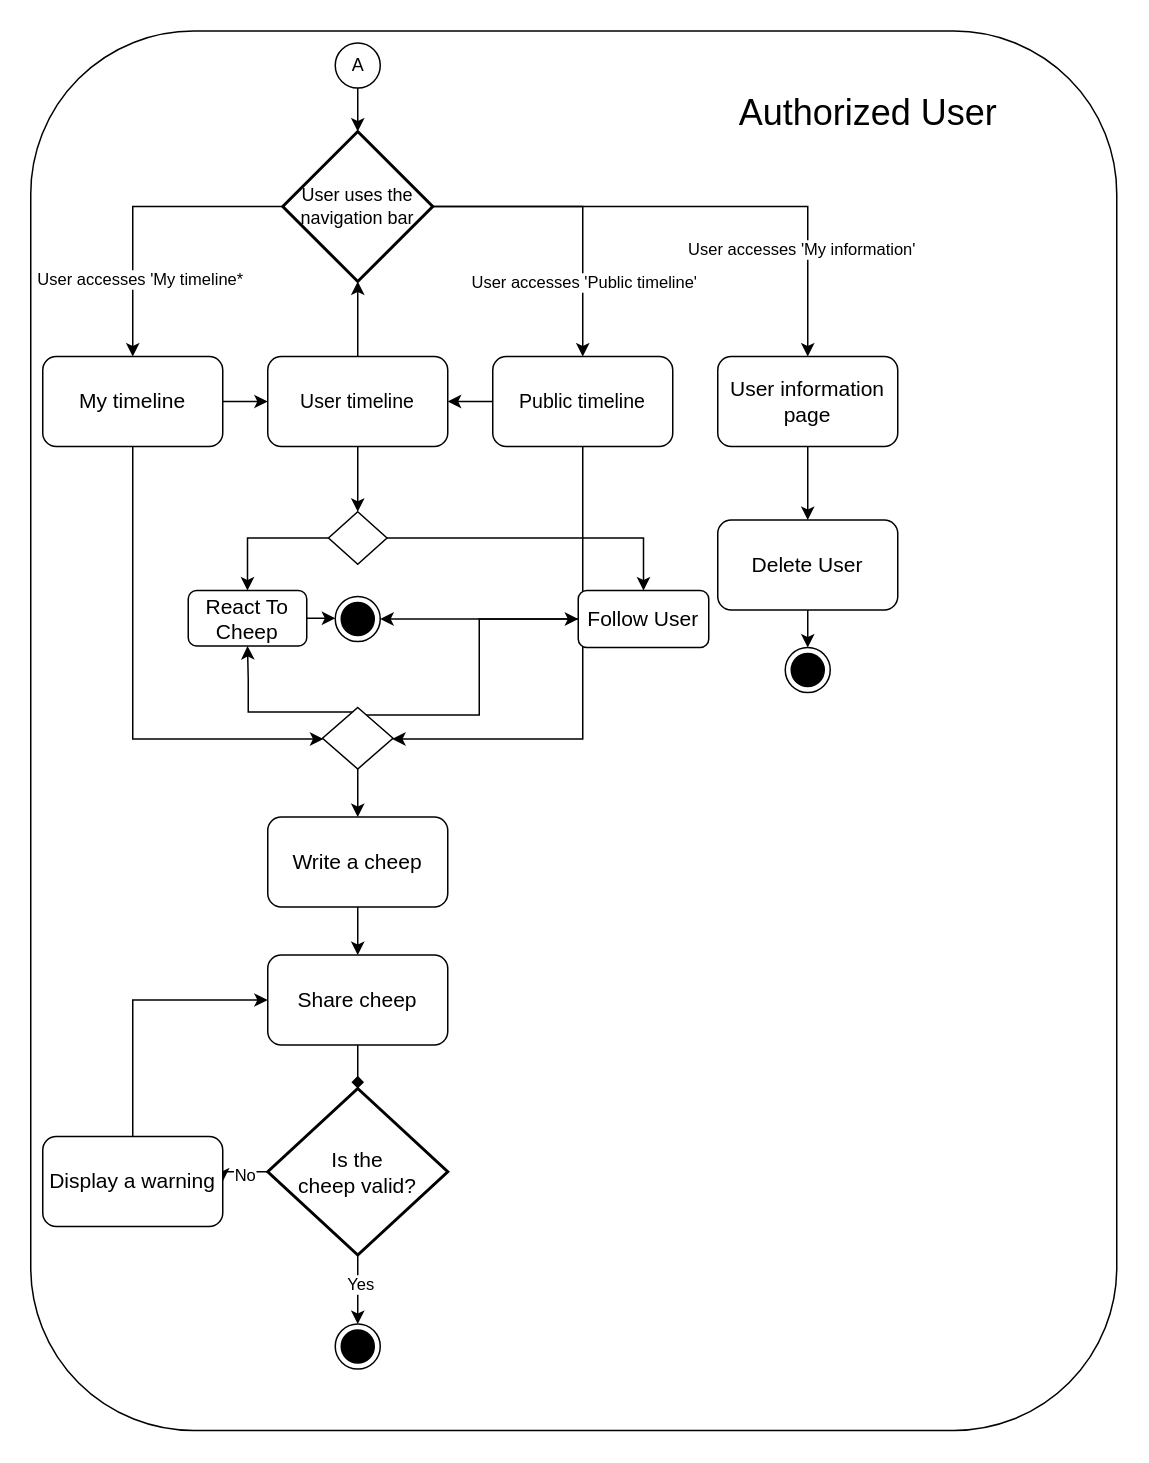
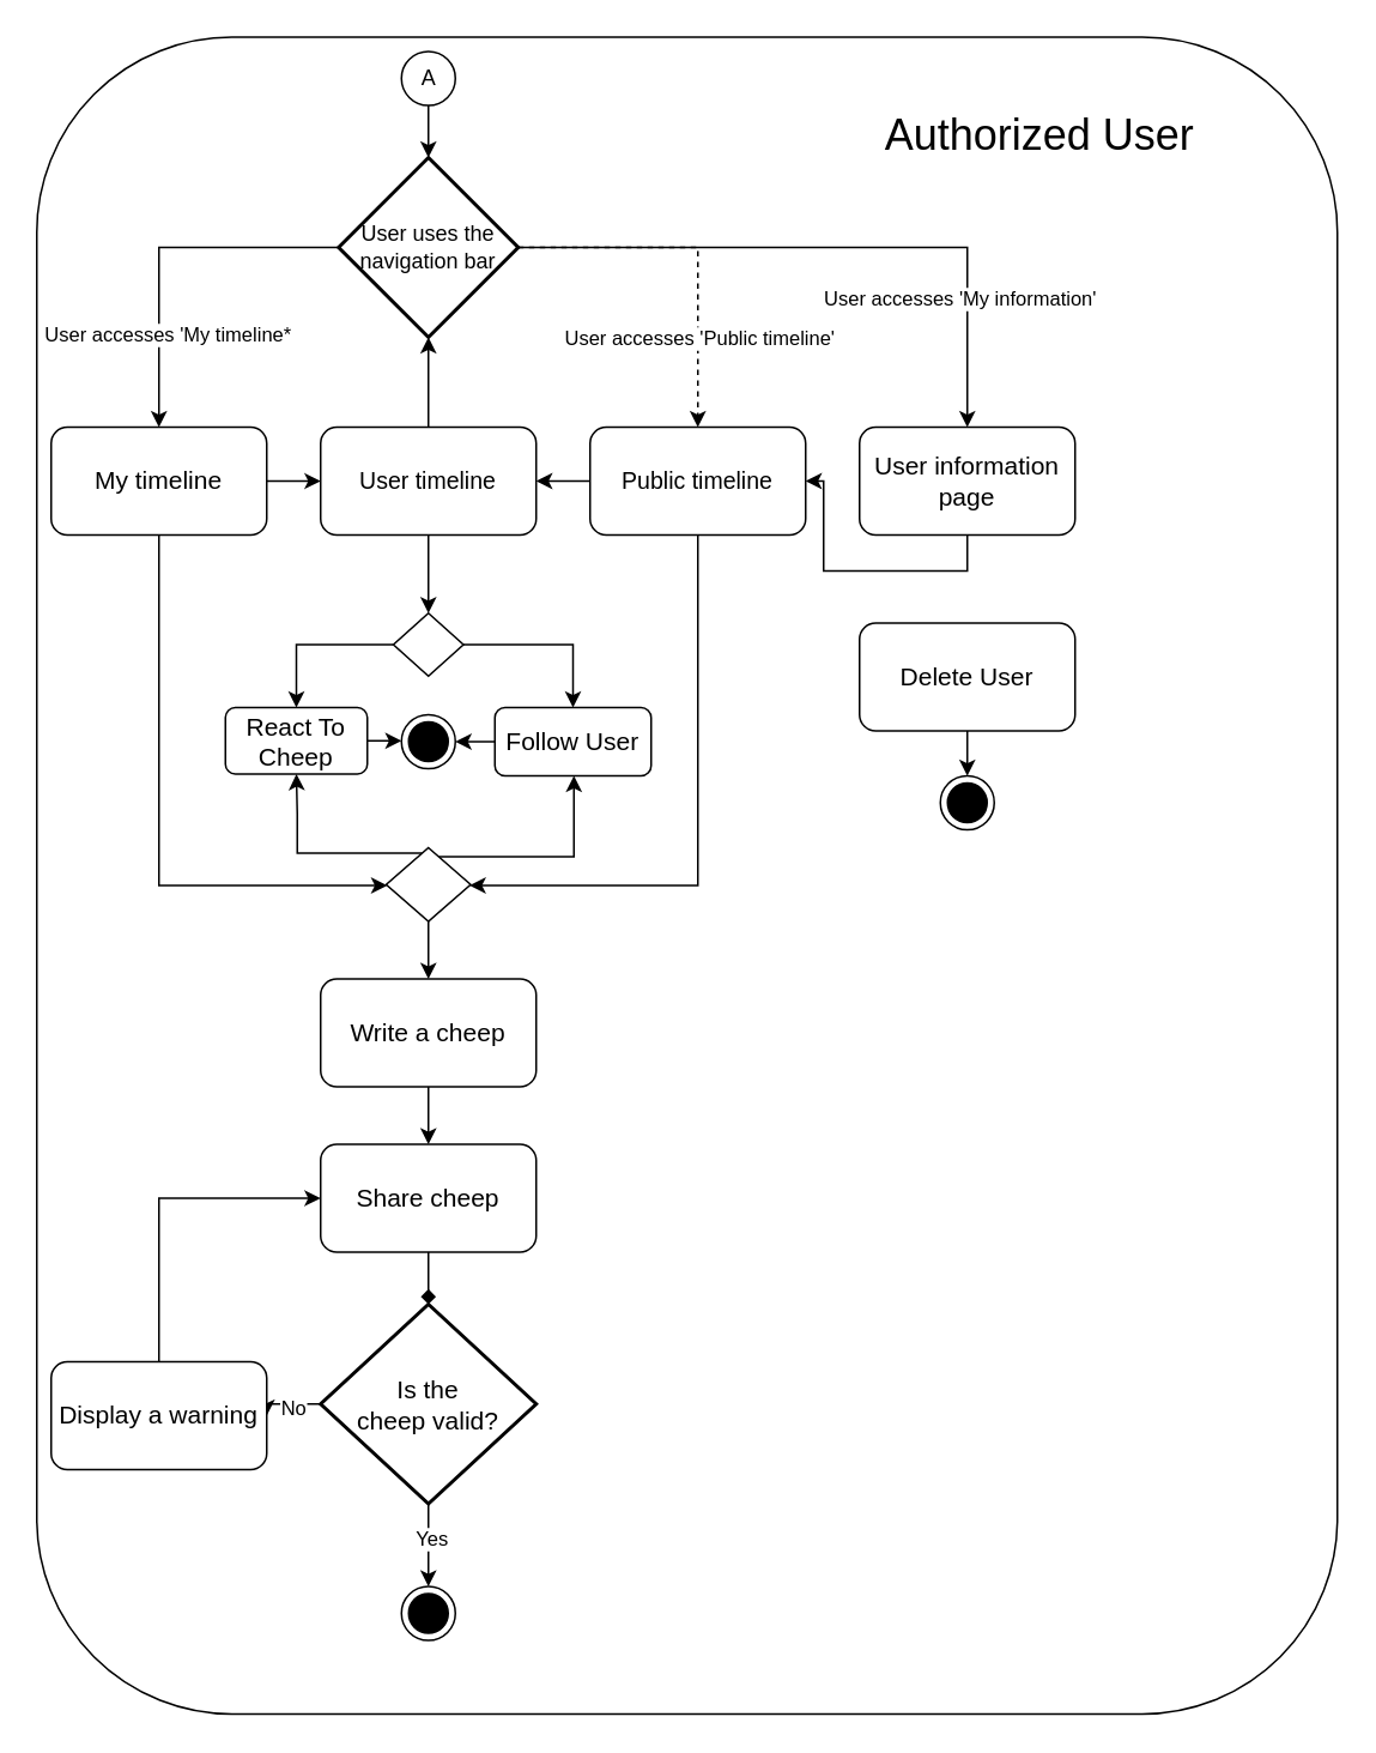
- <mxCell id="23" style="edgeStyle=orthogonalEdgeStyle;rounded=0;orthogonalLoop=1;jettySize=auto;html=1;exitX=1;exitY=0.5;exitDx=0;exitDy=0;exitPerimeter=0;entryX=0.5;entryY=0;entryDx=0;entryDy=0;" parent="1" source="27" target="31" edge="1"><mxGeometry relative="1" as="geometry" /></mxCell>
+ <mxCell id="23" style="edgeStyle=orthogonalEdgeStyle;rounded=0;orthogonalLoop=1;jettySize=auto;html=1;exitX=1;exitY=0.5;exitDx=0;exitDy=0;exitPerimeter=0;entryX=0.5;entryY=0;entryDx=0;entryDy=0;dashed=1;" parent="1" source="27" target="31" edge="1"><mxGeometry relative="1" as="geometry" /></mxCell>
- <mxCell id="19" style="edgeStyle=orthogonalEdgeStyle;rounded=0;orthogonalLoop=1;jettySize=auto;html=1;exitX=0.5;exitY=1;exitDx=0;exitDy=0;" parent="1" source="20" target="47" edge="1"><mxGeometry relative="1" as="geometry"><mxPoint x="538" y="343" as="targetPoint" /></mxGeometry></mxCell>
+ <mxCell id="19" style="edgeStyle=orthogonalEdgeStyle;rounded=0;orthogonalLoop=1;jettySize=auto;html=1;exitX=0.5;exitY=1;exitDx=0;exitDy=0;" parent="1" source="20" target="31" edge="1"><mxGeometry relative="1" as="geometry"><mxPoint x="538" y="343" as="targetPoint" /></mxGeometry></mxCell>
- <mxCell id="40" value="&lt;font style=&quot;font-size: 14px;&quot;&gt;Follow User&lt;/font&gt;" style="rounded=1;whiteSpace=wrap;html=1;" parent="1" vertex="1"><mxGeometry x="385" y="393" width="87" height="38" as="geometry" /></mxCell>
+ <mxCell id="40" value="&lt;font style=&quot;font-size: 14px;&quot;&gt;Follow User&lt;/font&gt;" style="rounded=1;whiteSpace=wrap;html=1;" parent="1" vertex="1"><mxGeometry x="275" y="393" width="87" height="38" as="geometry" /></mxCell>
